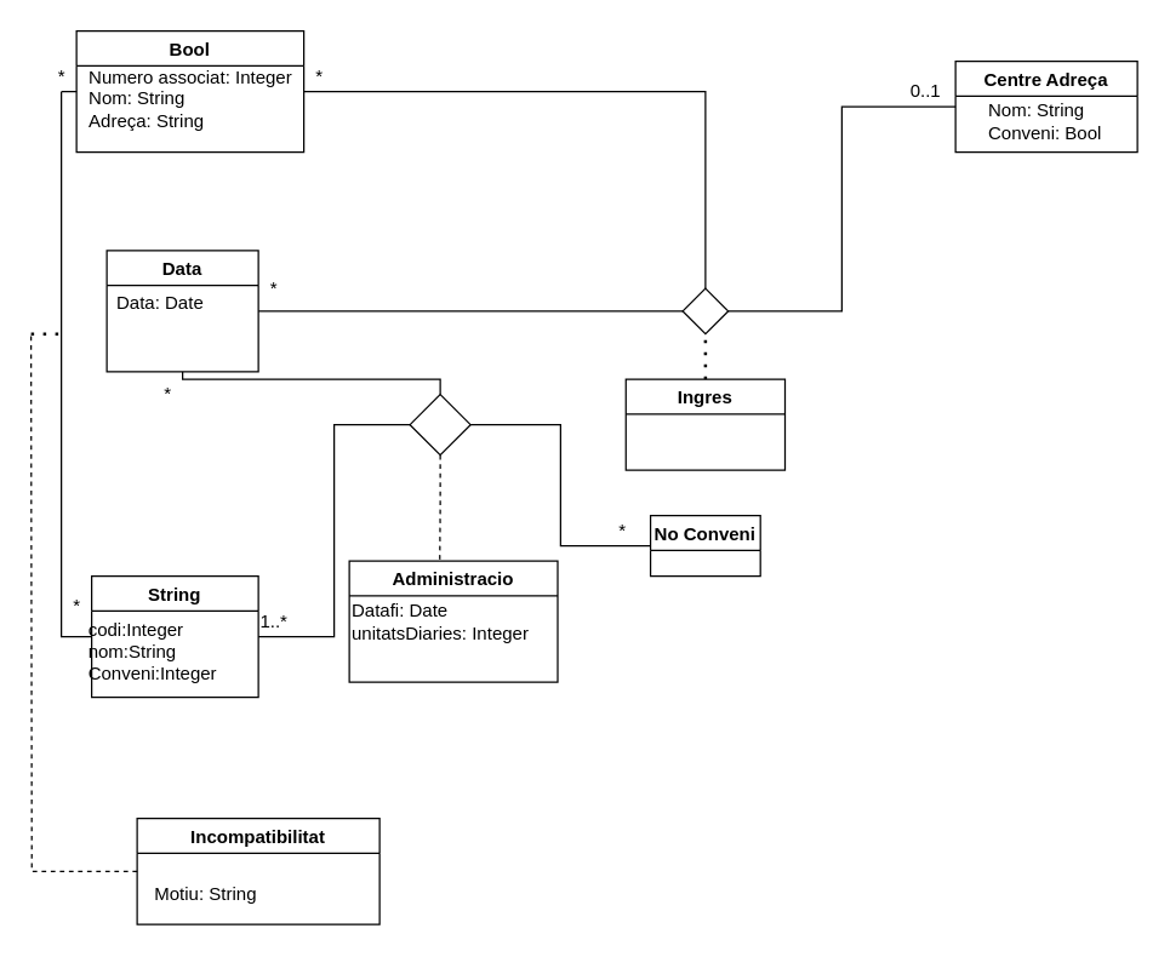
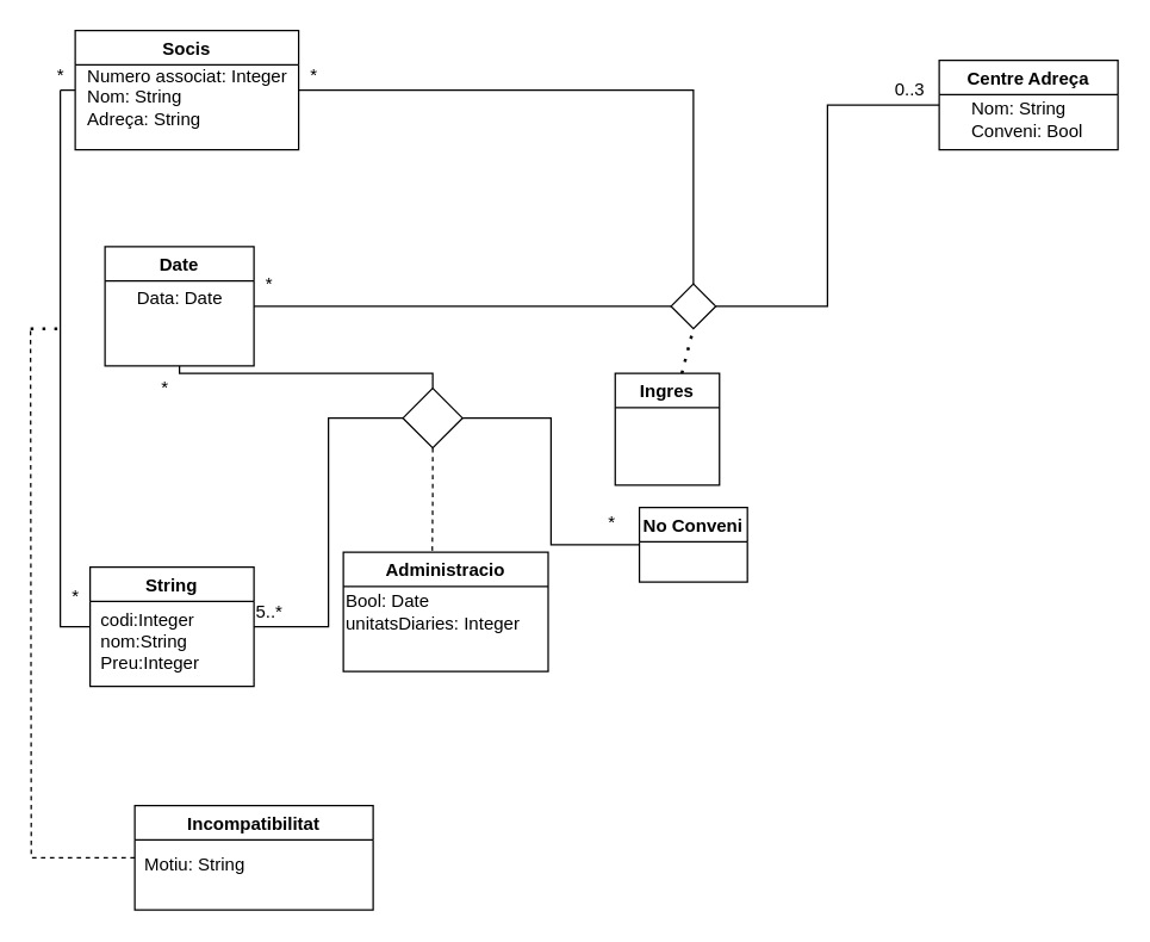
- <mxCell id="5" value="Bool" style="swimlane;" vertex="1" parent="1"><mxGeometry x="50" y="20" width="150" height="80" as="geometry" /></mxCell>
+ <mxCell id="5" value="Socis" style="swimlane;" vertex="1" parent="1"><mxGeometry x="50" y="20" width="150" height="80" as="geometry" /></mxCell>
- <mxCell id="31" value="0..1" style="text;html=1;align=center;verticalAlign=middle;resizable=0;points=[];autosize=1;strokeColor=none;fillColor=none;" vertex="1" parent="1"><mxGeometry x="590" y="50" width="40" height="20" as="geometry" /></mxCell>
+ <mxCell id="31" value="0..3" style="text;html=1;align=center;verticalAlign=middle;resizable=0;points=[];autosize=1;strokeColor=none;fillColor=none;" vertex="1" parent="1"><mxGeometry x="590" y="50" width="40" height="20" as="geometry" /></mxCell>
- <mxCell id="9" value="Data" style="swimlane;" vertex="1" parent="1"><mxGeometry x="70" y="165" width="100" height="80" as="geometry" /></mxCell>
+ <mxCell id="9" value="Date" style="swimlane;" vertex="1" parent="1"><mxGeometry x="70" y="165" width="100" height="80" as="geometry" /></mxCell>
- <mxCell id="10" value="Data: Date" style="text;html=1;align=center;verticalAlign=middle;resizable=0;points=[];autosize=1;strokeColor=none;fillColor=none;" vertex="1" parent="9"><mxGeometry y="25" width="70" height="20" as="geometry" /></mxCell>
+ <mxCell id="10" value="Data: Date" style="text;html=1;align=center;verticalAlign=middle;resizable=0;points=[];autosize=1;strokeColor=none;fillColor=none;" vertex="1" parent="9"><mxGeometry x="15" y="25" width="70" height="20" as="geometry" /></mxCell>
- <mxCell id="16" value="Ingres" style="swimlane;" vertex="1" parent="1"><mxGeometry x="412.5" y="250" width="105" height="60" as="geometry" /></mxCell>
+ <mxCell id="16" value="Ingres" style="swimlane;" vertex="1" parent="1"><mxGeometry x="412.5" y="250" width="70" height="75" as="geometry" /></mxCell>
- <mxCell id="21" value="No Conveni" style="swimlane;" vertex="1" parent="1"><mxGeometry x="428.75" y="340" width="72.5" height="40" as="geometry" /></mxCell>
+ <mxCell id="21" value="No Conveni" style="swimlane;" vertex="1" parent="1"><mxGeometry x="428.75" y="340" width="72.5" height="50" as="geometry" /></mxCell>
- <mxCell id="33" value="1..*" style="text;html=1;align=center;verticalAlign=middle;resizable=0;points=[];autosize=1;strokeColor=none;fillColor=none;" vertex="1" parent="1"><mxGeometry x="165" y="400" width="30" height="20" as="geometry" /></mxCell>
+ <mxCell id="33" value="5..*" style="text;html=1;align=center;verticalAlign=middle;resizable=0;points=[];autosize=1;strokeColor=none;fillColor=none;" vertex="1" parent="1"><mxGeometry x="165" y="400" width="30" height="20" as="geometry" /></mxCell>
- <mxCell id="25" value="Datafi: Date&lt;br&gt;unitatsDiaries: Integer" style="text;html=1;align=left;verticalAlign=middle;resizable=0;points=[];autosize=1;strokeColor=none;fillColor=none;" vertex="1" parent="24"><mxGeometry y="25" width="130" height="30" as="geometry" /></mxCell>
+ <mxCell id="25" value="Bool: Date&lt;br&gt;unitatsDiaries: Integer" style="text;html=1;align=left;verticalAlign=middle;resizable=0;points=[];autosize=1;strokeColor=none;fillColor=none;" vertex="1" parent="24"><mxGeometry y="25" width="130" height="30" as="geometry" /></mxCell>
- <mxCell id="20" value="&lt;div style=&quot;text-align: left&quot;&gt;&lt;span&gt;codi:Integer&lt;/span&gt;&lt;/div&gt;&lt;div style=&quot;text-align: left&quot;&gt;&lt;span&gt;nom:String&lt;/span&gt;&lt;/div&gt;&lt;div style=&quot;text-align: left&quot;&gt;&lt;span&gt;Conveni:Integer&lt;/span&gt;&lt;/div&gt;" style="text;html=1;align=center;verticalAlign=middle;resizable=0;points=[];autosize=1;strokeColor=none;fillColor=none;" vertex="1" parent="19"><mxGeometry y="25" width="80" height="50" as="geometry" /></mxCell>
+ <mxCell id="20" value="&lt;div style=&quot;text-align: left&quot;&gt;&lt;span&gt;codi:Integer&lt;/span&gt;&lt;/div&gt;&lt;div style=&quot;text-align: left&quot;&gt;&lt;span&gt;nom:String&lt;/span&gt;&lt;/div&gt;&lt;div style=&quot;text-align: left&quot;&gt;&lt;span&gt;Preu:Integer&lt;/span&gt;&lt;/div&gt;" style="text;html=1;align=center;verticalAlign=middle;resizable=0;points=[];autosize=1;strokeColor=none;fillColor=none;" vertex="1" parent="19"><mxGeometry y="25" width="80" height="50" as="geometry" /></mxCell>
- <mxCell id="28" value="Motiu: String" style="text;html=1;align=center;verticalAlign=middle;resizable=0;points=[];autosize=1;strokeColor=none;fillColor=none;" vertex="1" parent="1"><mxGeometry x="95" y="580" width="80" height="20" as="geometry" /></mxCell>
+ <mxCell id="28" value="Motiu: String" style="text;html=1;align=center;verticalAlign=middle;resizable=0;points=[];autosize=1;strokeColor=none;fillColor=none;" vertex="1" parent="1"><mxGeometry x="90" y="570" width="80" height="20" as="geometry" /></mxCell>
